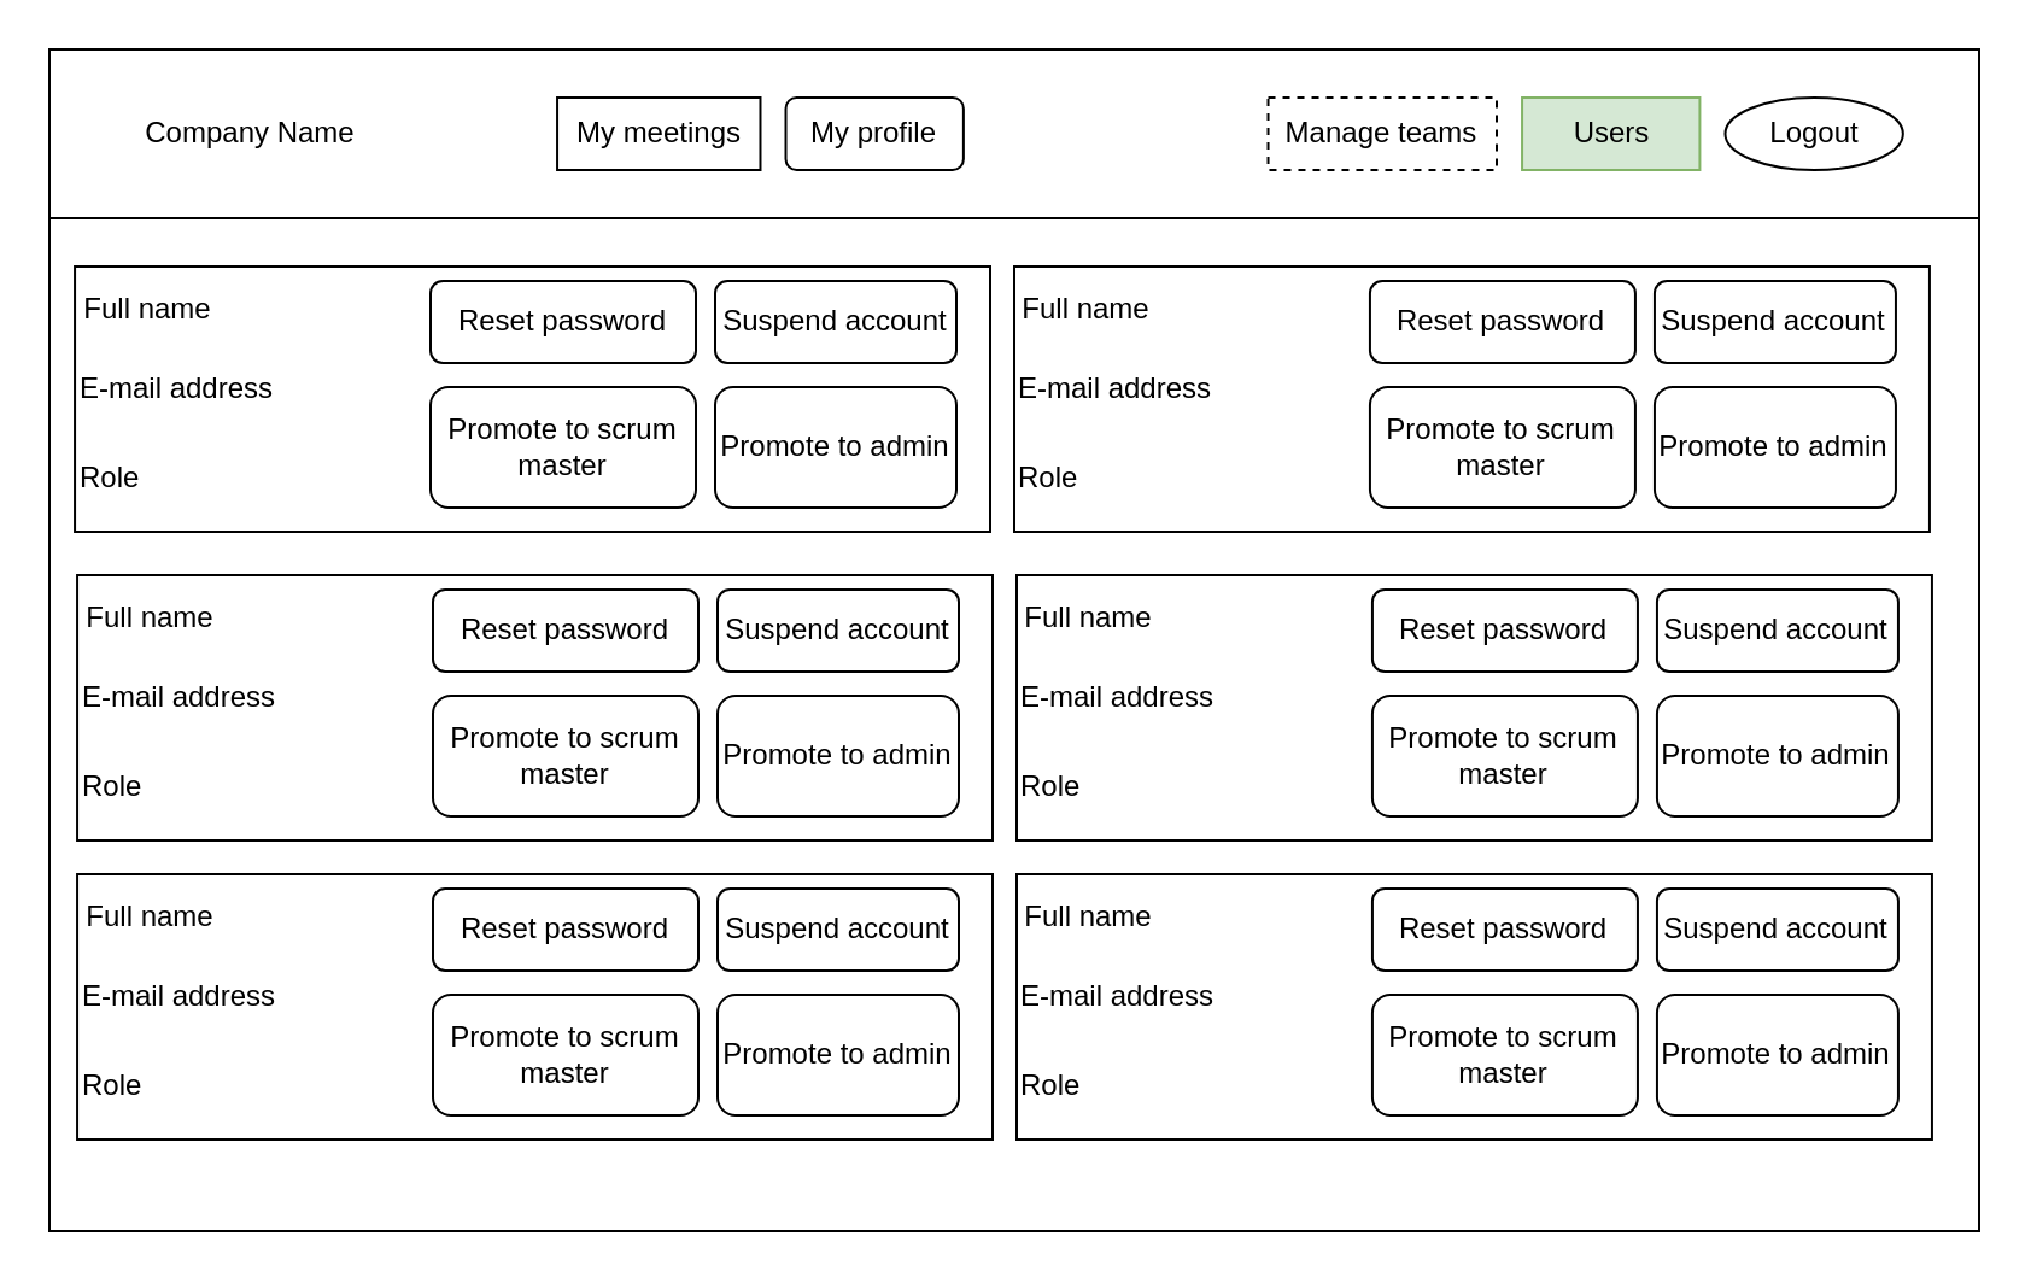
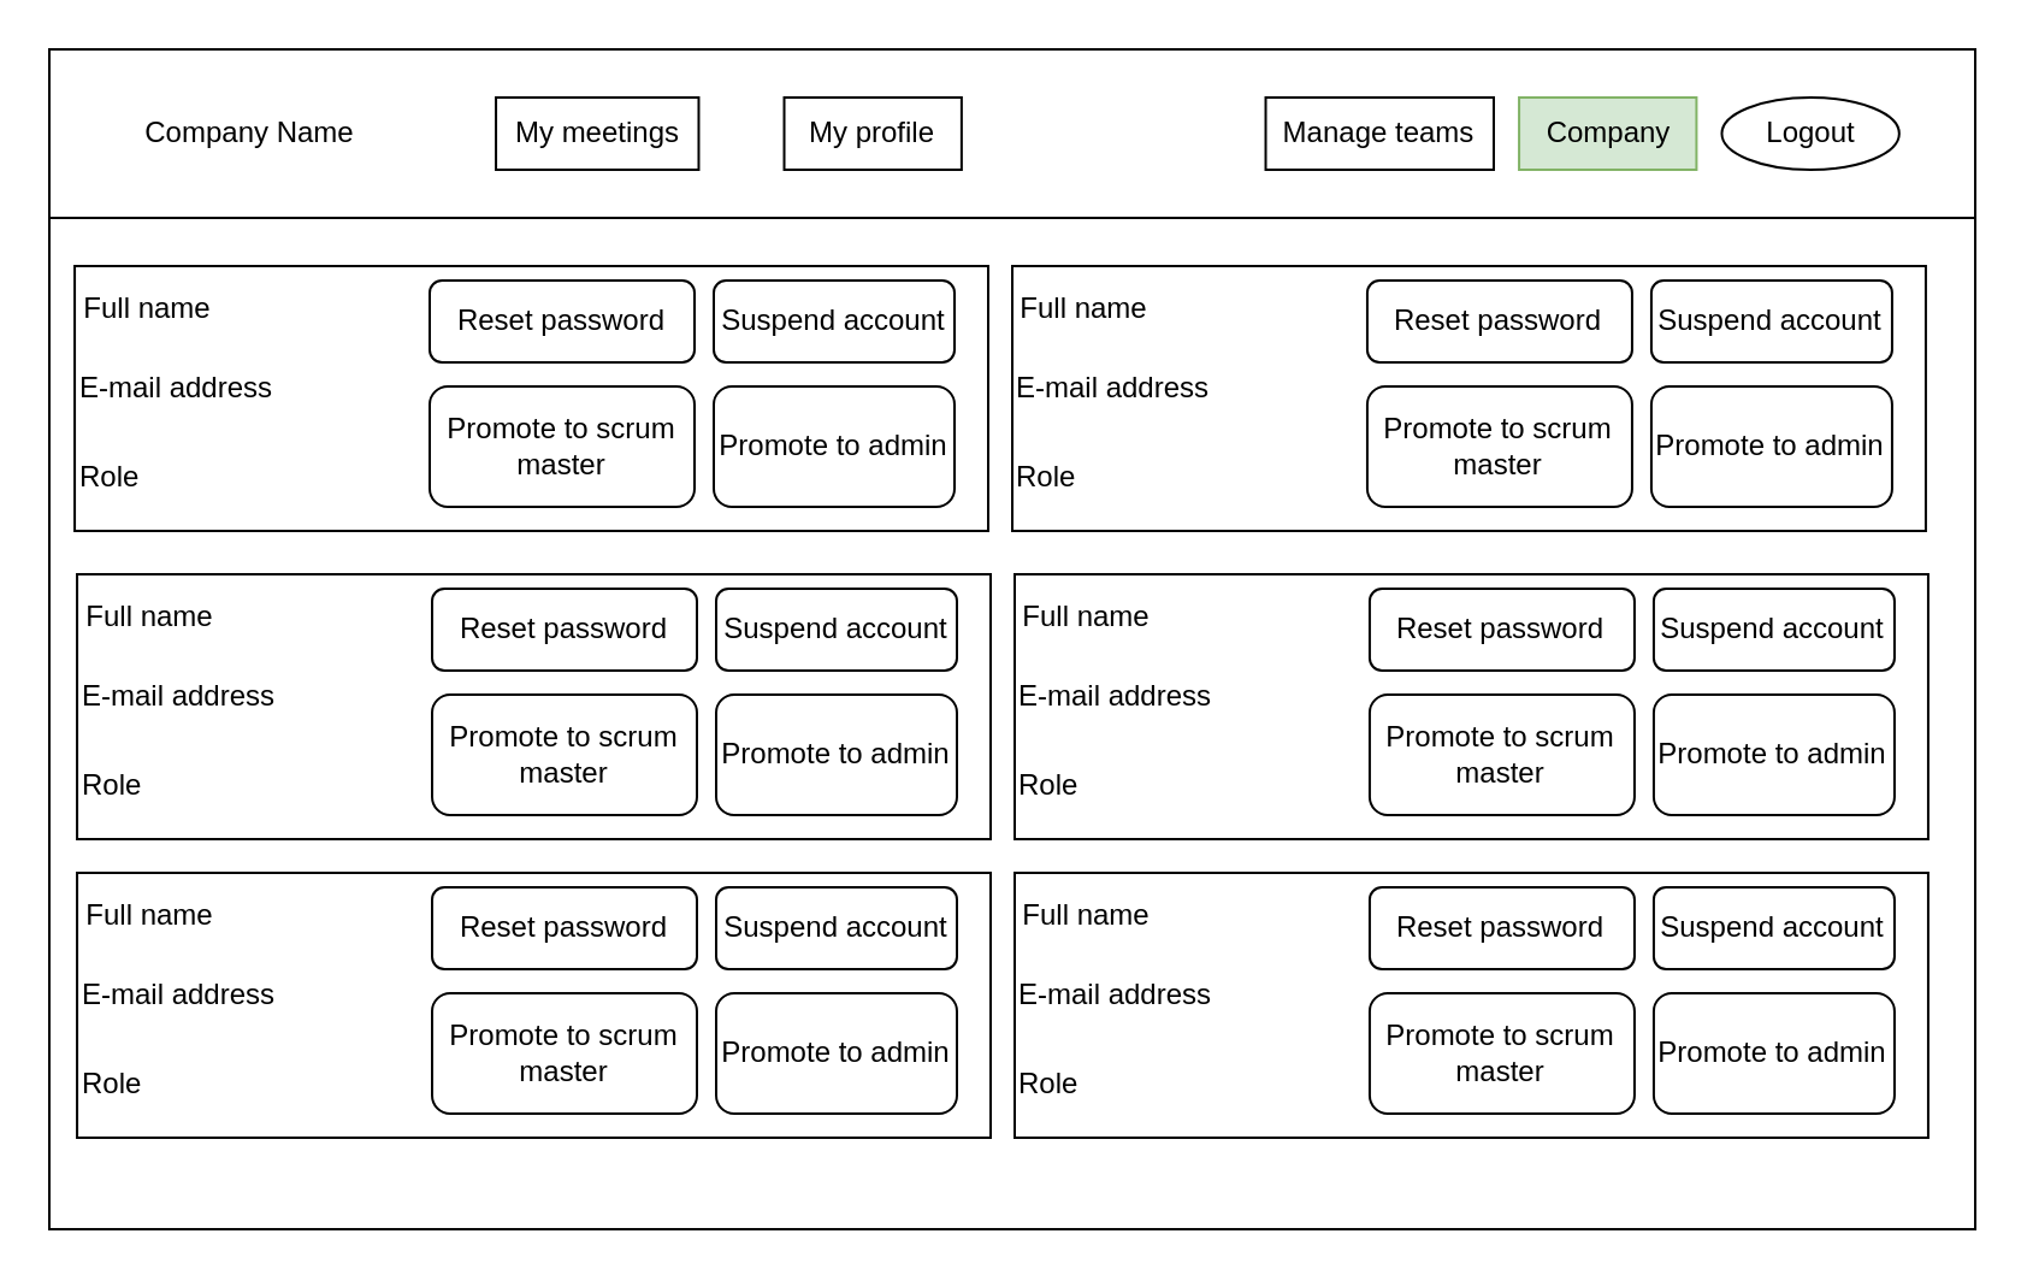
- <mxCell id="9" value="My meetings" style="rounded=0;whiteSpace=wrap;html=1;" vertex="1" parent="1"><mxGeometry x="230.526" y="40" width="84.211" height="30" as="geometry" /></mxCell>
+ <mxCell id="9" value="My meetings" style="rounded=0;whiteSpace=wrap;html=1;" vertex="1" parent="1"><mxGeometry x="205.526" y="40" width="84.211" height="30" as="geometry" /></mxCell>
- <mxCell id="8" value="My profile" style="whiteSpace=wrap;html=1;rounded=1;" vertex="1" parent="1"><mxGeometry x="325.263" y="40" width="73.684" height="30" as="geometry" /></mxCell>
+ <mxCell id="8" value="My profile" style="rounded=0;whiteSpace=wrap;html=1;" vertex="1" parent="1"><mxGeometry x="325.263" y="40" width="73.684" height="30" as="geometry" /></mxCell>
- <mxCell id="7" value="Manage teams" style="rounded=0;whiteSpace=wrap;html=1;dashed=1;" vertex="1" parent="1"><mxGeometry x="525.263" y="40" width="94.737" height="30" as="geometry" /></mxCell>
+ <mxCell id="7" value="Manage teams" style="rounded=0;whiteSpace=wrap;html=1;" vertex="1" parent="1"><mxGeometry x="525.263" y="40" width="94.737" height="30" as="geometry" /></mxCell>
- <mxCell id="6" value="Users" style="rounded=0;whiteSpace=wrap;html=1;fillColor=#d5e8d4;strokeColor=#82b366;" vertex="1" parent="1"><mxGeometry x="630.526" y="40" width="73.684" height="30" as="geometry" /></mxCell>
+ <mxCell id="6" value="Company" style="rounded=0;whiteSpace=wrap;html=1;fillColor=#d5e8d4;strokeColor=#82b366;" vertex="1" parent="1"><mxGeometry x="630.526" y="40" width="73.684" height="30" as="geometry" /></mxCell>
